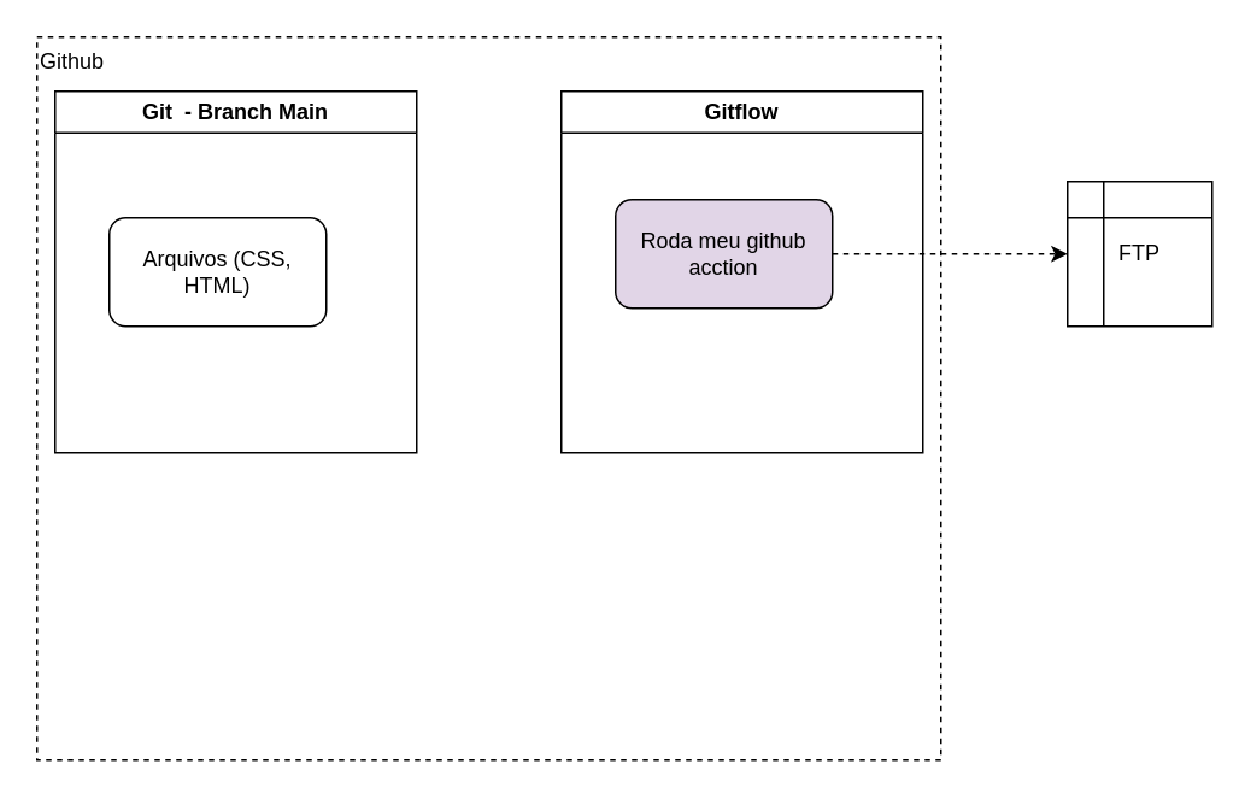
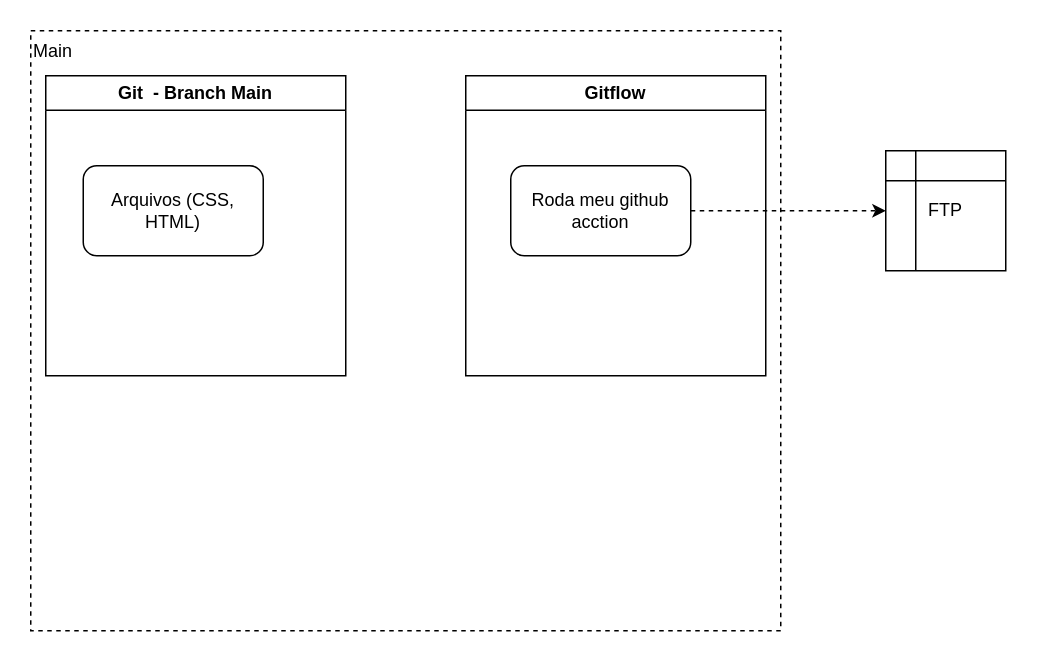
- <mxCell id="2" value="Github" style="rounded=0;whiteSpace=wrap;html=1;align=left;verticalAlign=top;dashed=1;" vertex="1" parent="1"><mxGeometry x="20" y="20" width="500" height="400" as="geometry" /></mxCell>
+ <mxCell id="2" value="Main" style="rounded=0;whiteSpace=wrap;html=1;align=left;verticalAlign=top;dashed=1;" vertex="1" parent="1"><mxGeometry x="20" y="20" width="500" height="400" as="geometry" /></mxCell>
- <mxCell id="7" value="Roda meu github acction" style="rounded=1;whiteSpace=wrap;html=1;fillColor=#e1d5e7;" vertex="1" parent="1"><mxGeometry x="340" y="110" width="120" height="60" as="geometry" /></mxCell>
+ <mxCell id="7" value="Roda meu github acction" style="rounded=1;whiteSpace=wrap;html=1;" vertex="1" parent="1"><mxGeometry x="340" y="110" width="120" height="60" as="geometry" /></mxCell>
- <mxCell id="4" value="Arquivos (CSS, HTML)" style="rounded=1;whiteSpace=wrap;html=1;" vertex="1" parent="3"><mxGeometry x="30" y="70" width="120" height="60" as="geometry" /></mxCell>
+ <mxCell id="4" value="Arquivos (CSS, HTML)" style="rounded=1;whiteSpace=wrap;html=1;" vertex="1" parent="3"><mxGeometry x="25" y="60" width="120" height="60" as="geometry" /></mxCell>
